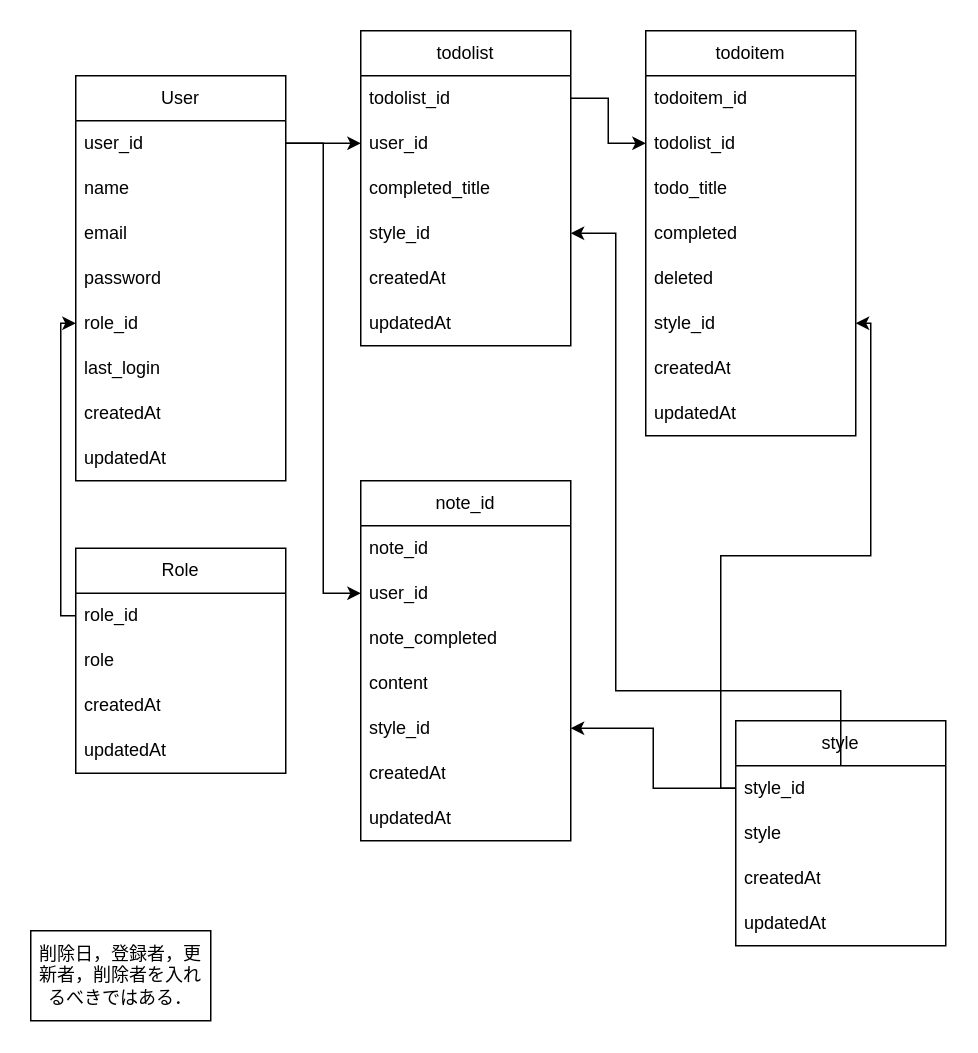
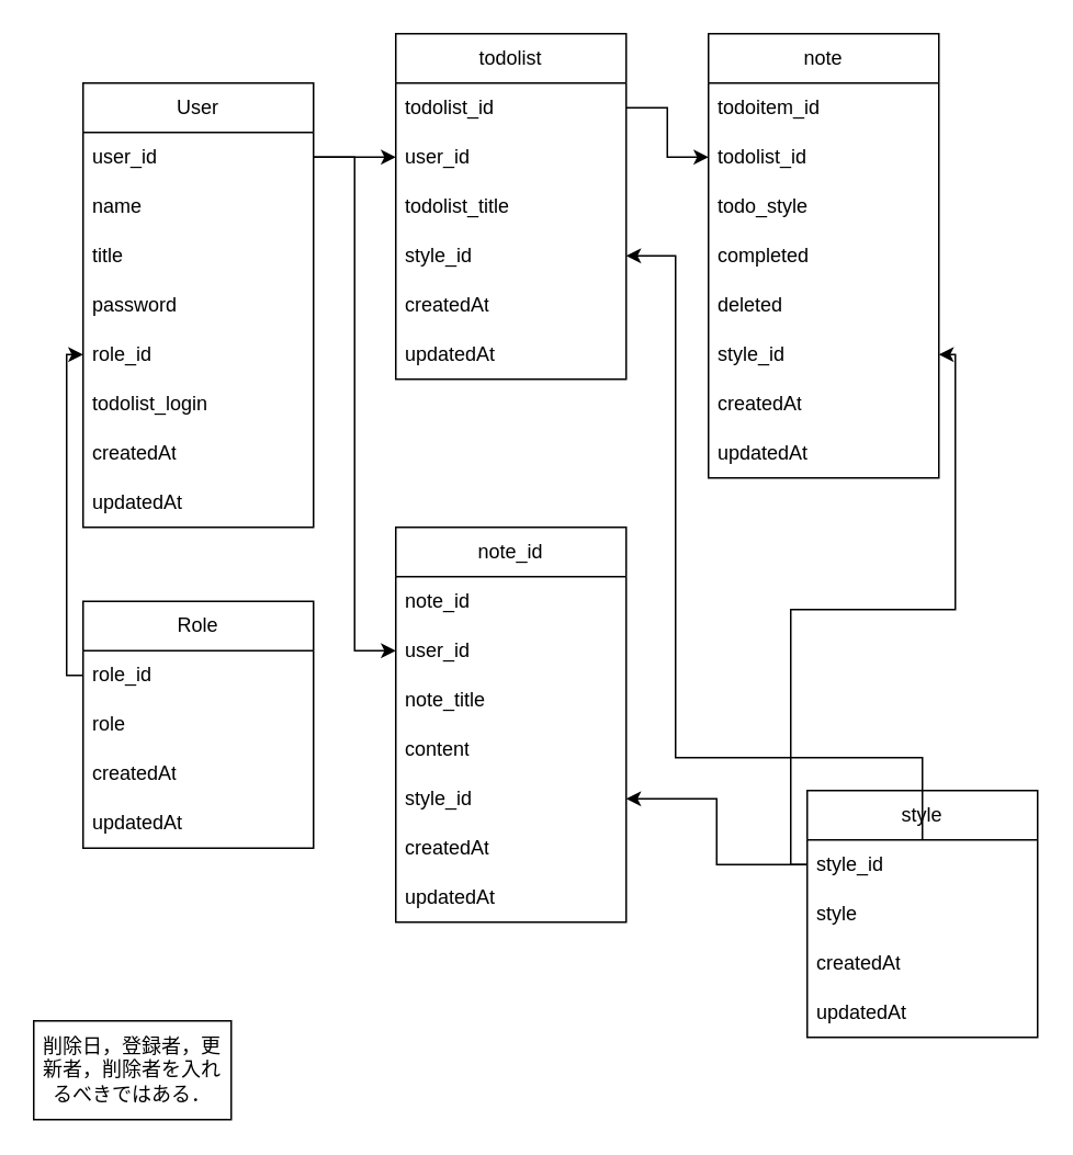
- <mxCell id="11" value="todoitem" style="swimlane;fontStyle=0;childLayout=stackLayout;horizontal=1;startSize=30;horizontalStack=0;resizeParent=1;resizeParentMax=0;resizeLast=0;collapsible=1;marginBottom=0;whiteSpace=wrap;html=1;" parent="1" vertex="1"><mxGeometry x="430" y="20" width="140" height="270" as="geometry" /></mxCell>
+ <mxCell id="11" value="note" style="swimlane;fontStyle=0;childLayout=stackLayout;horizontal=1;startSize=30;horizontalStack=0;resizeParent=1;resizeParentMax=0;resizeLast=0;collapsible=1;marginBottom=0;whiteSpace=wrap;html=1;" parent="1" vertex="1"><mxGeometry x="430" y="20" width="140" height="270" as="geometry" /></mxCell>
- <mxCell id="31" value="completed_title" style="text;strokeColor=none;fillColor=none;align=left;verticalAlign=middle;spacingLeft=4;spacingRight=4;overflow=hidden;points=[[0,0.5],[1,0.5]];portConstraint=eastwest;rotatable=0;whiteSpace=wrap;html=1;" parent="28" vertex="1"><mxGeometry y="90" width="140" height="30" as="geometry" /></mxCell>
+ <mxCell id="31" value="todolist_title" style="text;strokeColor=none;fillColor=none;align=left;verticalAlign=middle;spacingLeft=4;spacingRight=4;overflow=hidden;points=[[0,0.5],[1,0.5]];portConstraint=eastwest;rotatable=0;whiteSpace=wrap;html=1;" parent="28" vertex="1"><mxGeometry y="90" width="140" height="30" as="geometry" /></mxCell>
- <mxCell id="14" value="todo_title" style="text;strokeColor=none;fillColor=none;align=left;verticalAlign=middle;spacingLeft=4;spacingRight=4;overflow=hidden;points=[[0,0.5],[1,0.5]];portConstraint=eastwest;rotatable=0;whiteSpace=wrap;html=1;" parent="11" vertex="1"><mxGeometry y="90" width="140" height="30" as="geometry" /></mxCell>
+ <mxCell id="14" value="todo_style" style="text;strokeColor=none;fillColor=none;align=left;verticalAlign=middle;spacingLeft=4;spacingRight=4;overflow=hidden;points=[[0,0.5],[1,0.5]];portConstraint=eastwest;rotatable=0;whiteSpace=wrap;html=1;" parent="11" vertex="1"><mxGeometry y="90" width="140" height="30" as="geometry" /></mxCell>
- <mxCell id="5" value="&lt;div&gt;email&lt;/div&gt;" style="text;strokeColor=none;fillColor=none;align=left;verticalAlign=middle;spacingLeft=4;spacingRight=4;overflow=hidden;points=[[0,0.5],[1,0.5]];portConstraint=eastwest;rotatable=0;whiteSpace=wrap;html=1;" parent="2" vertex="1"><mxGeometry y="90" width="140" height="30" as="geometry" /></mxCell>
+ <mxCell id="5" value="&lt;div&gt;title&lt;/div&gt;" style="text;strokeColor=none;fillColor=none;align=left;verticalAlign=middle;spacingLeft=4;spacingRight=4;overflow=hidden;points=[[0,0.5],[1,0.5]];portConstraint=eastwest;rotatable=0;whiteSpace=wrap;html=1;" parent="2" vertex="1"><mxGeometry y="90" width="140" height="30" as="geometry" /></mxCell>
- <mxCell id="8" value="last_login" style="text;strokeColor=none;fillColor=none;align=left;verticalAlign=middle;spacingLeft=4;spacingRight=4;overflow=hidden;points=[[0,0.5],[1,0.5]];portConstraint=eastwest;rotatable=0;whiteSpace=wrap;html=1;" parent="2" vertex="1"><mxGeometry y="180" width="140" height="30" as="geometry" /></mxCell>
+ <mxCell id="8" value="todolist_login" style="text;strokeColor=none;fillColor=none;align=left;verticalAlign=middle;spacingLeft=4;spacingRight=4;overflow=hidden;points=[[0,0.5],[1,0.5]];portConstraint=eastwest;rotatable=0;whiteSpace=wrap;html=1;" parent="2" vertex="1"><mxGeometry y="180" width="140" height="30" as="geometry" /></mxCell>
- <mxCell id="23" value="note_completed" style="text;strokeColor=none;fillColor=none;align=left;verticalAlign=middle;spacingLeft=4;spacingRight=4;overflow=hidden;points=[[0,0.5],[1,0.5]];portConstraint=eastwest;rotatable=0;whiteSpace=wrap;html=1;" parent="20" vertex="1"><mxGeometry y="90" width="140" height="30" as="geometry" /></mxCell>
+ <mxCell id="23" value="note_title" style="text;strokeColor=none;fillColor=none;align=left;verticalAlign=middle;spacingLeft=4;spacingRight=4;overflow=hidden;points=[[0,0.5],[1,0.5]];portConstraint=eastwest;rotatable=0;whiteSpace=wrap;html=1;" parent="20" vertex="1"><mxGeometry y="90" width="140" height="30" as="geometry" /></mxCell>
